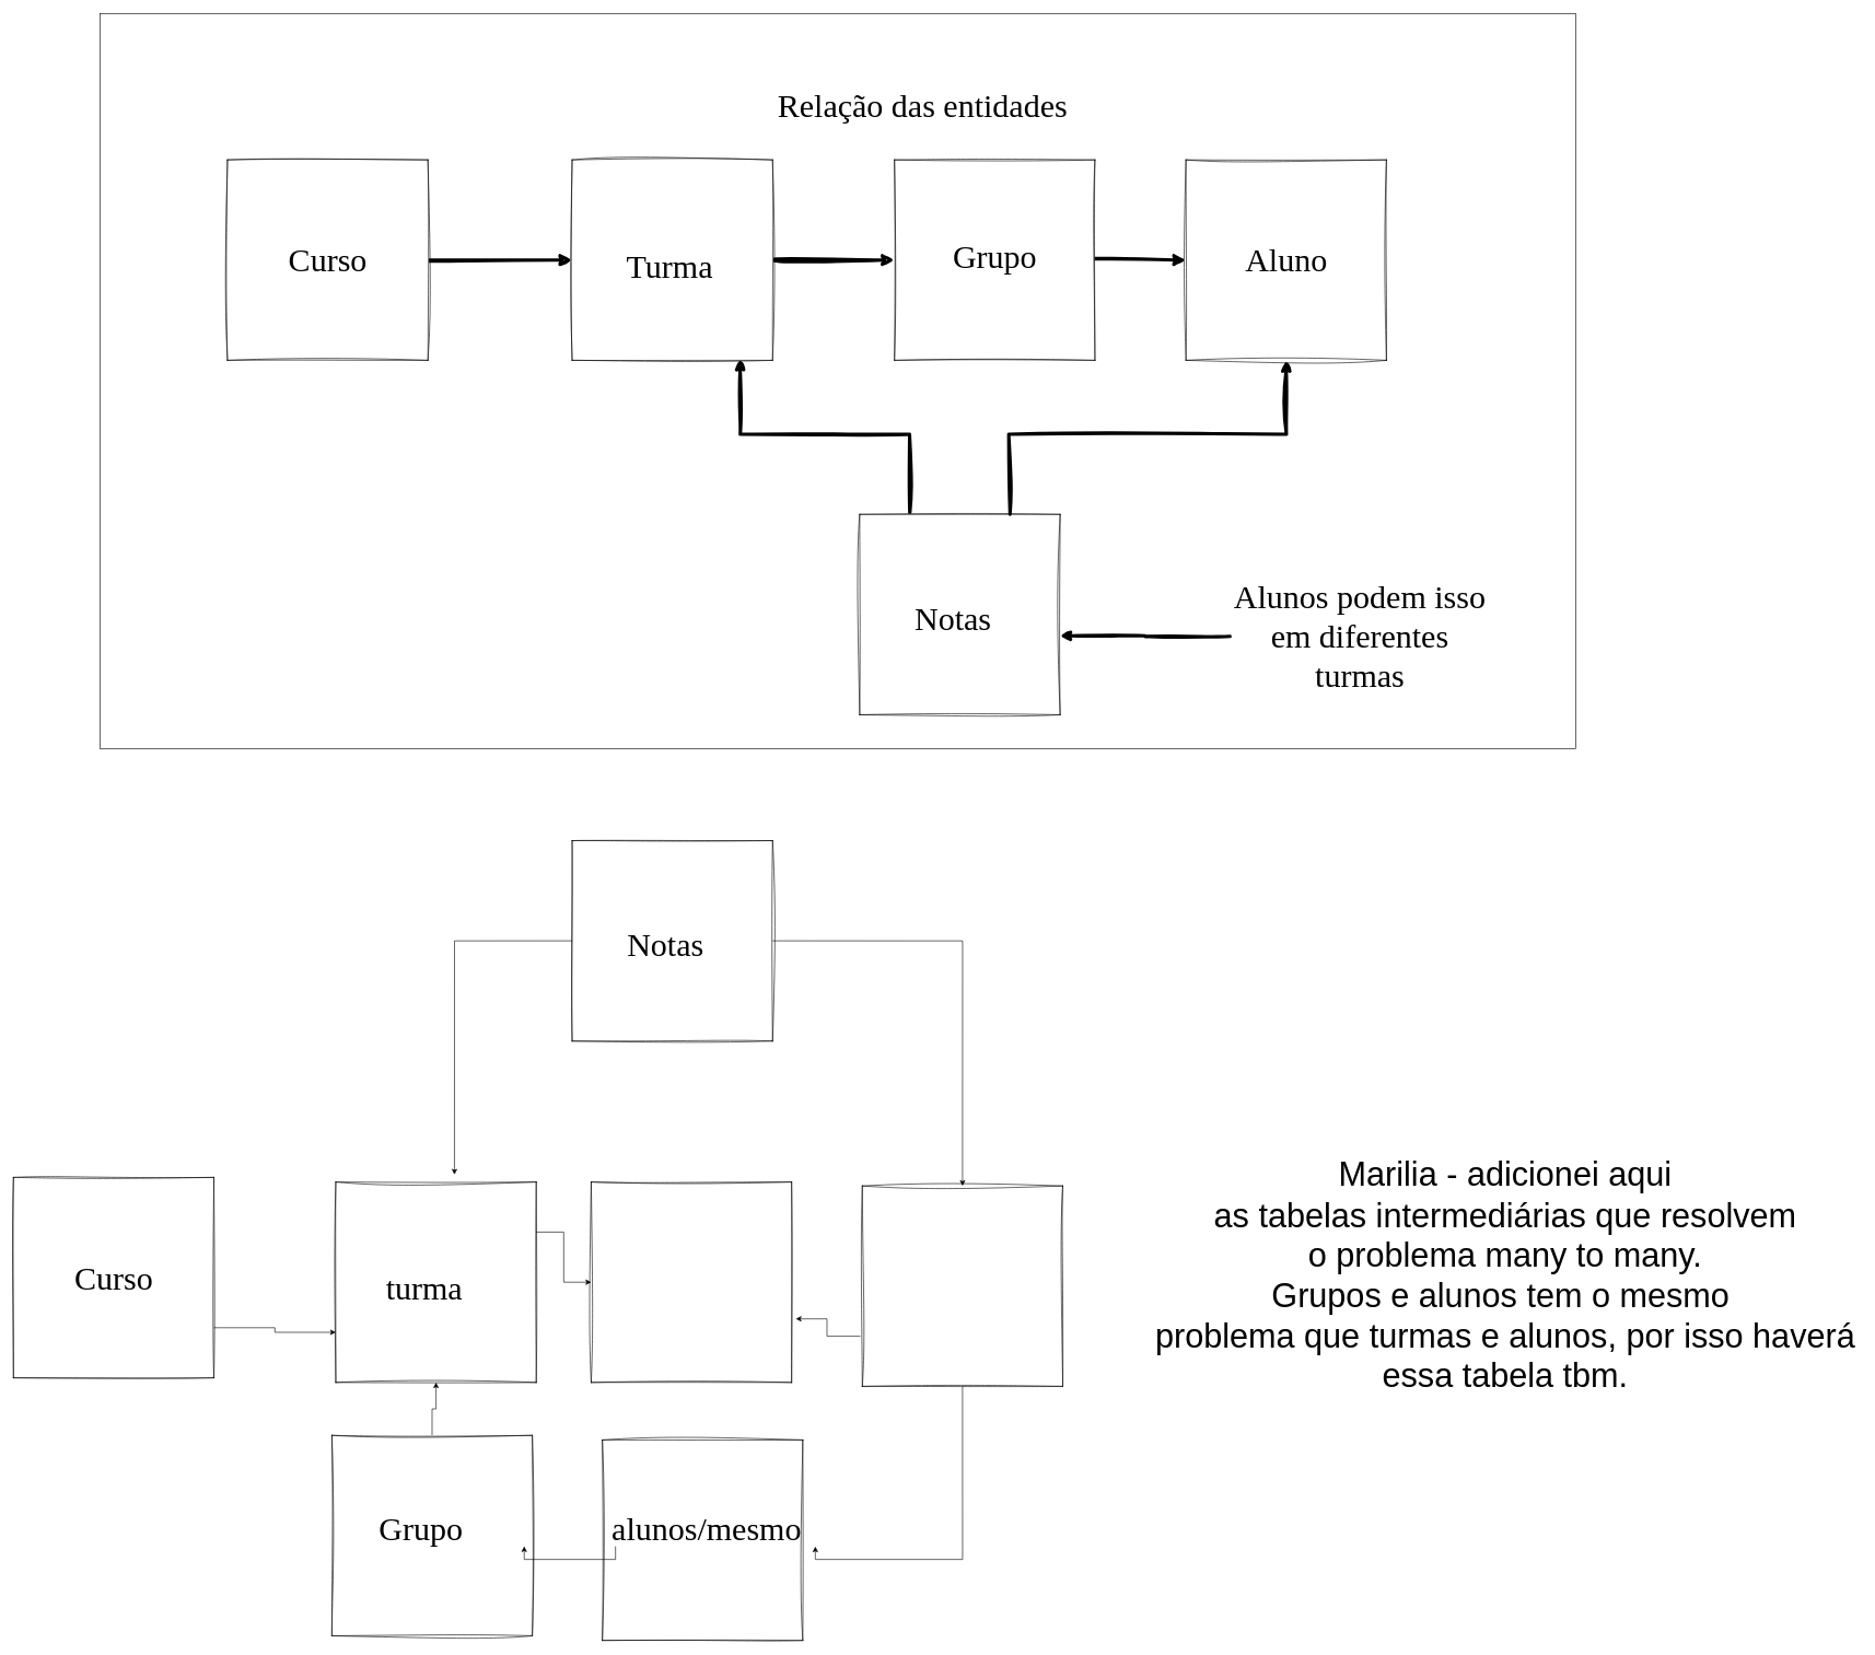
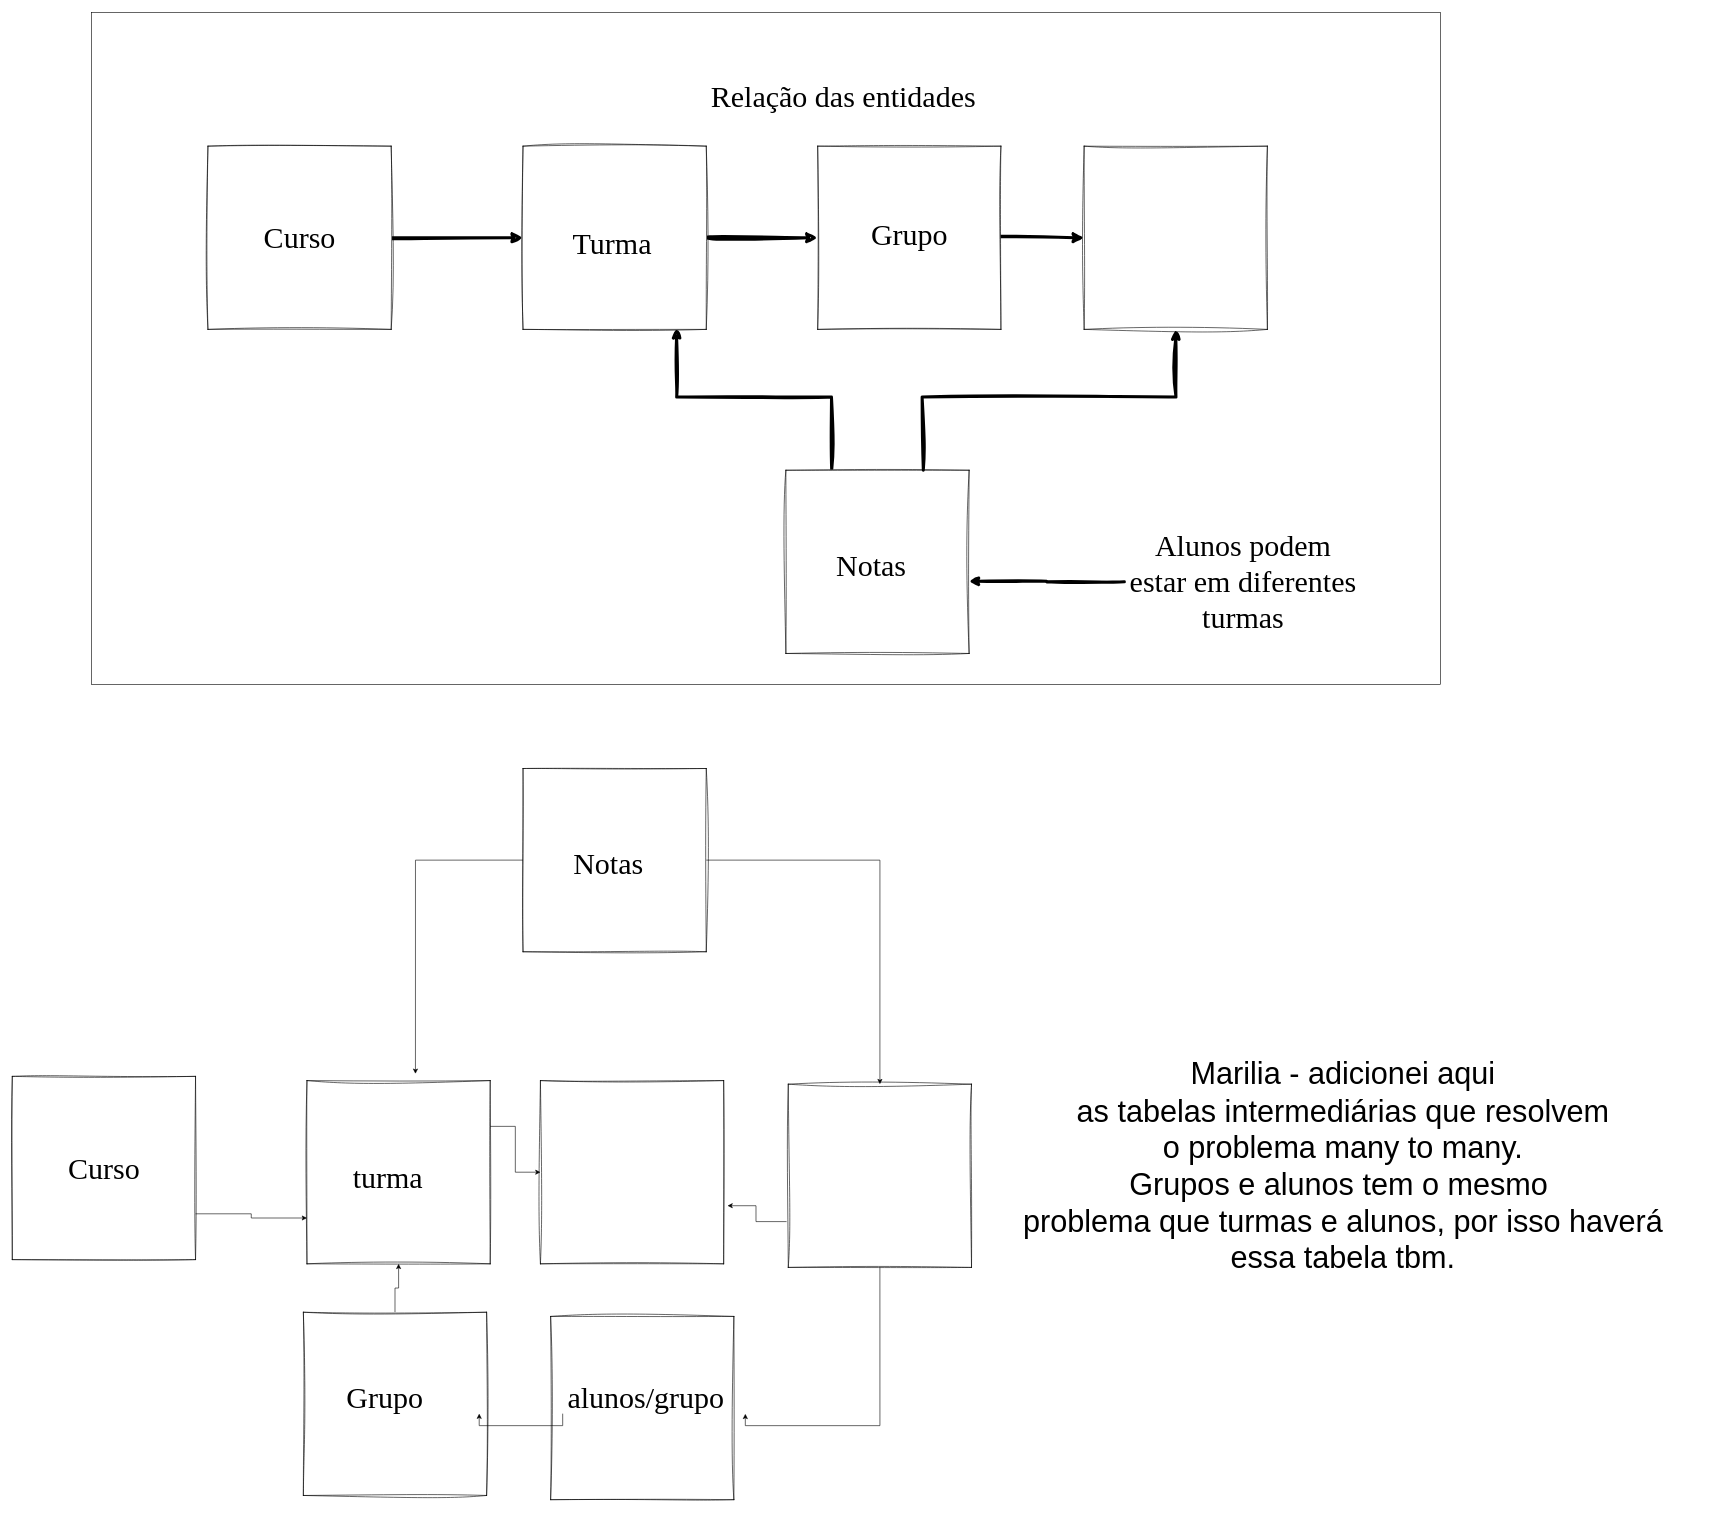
- <mxCell id="23" value="&lt;font style=&quot;font-size: 50px;&quot;&gt;Aluno&lt;/font&gt;" style="text;html=1;strokeColor=none;fillColor=default;align=center;verticalAlign=middle;whiteSpace=wrap;rounded=0;fontSize=40;sketch=1;curveFitting=1;jiggle=2;fontFamily=Comic Sans MS;" parent="21" vertex="1"><mxGeometry x="100.86" y="125.66" width="103.62" height="54" as="geometry" /></mxCell>
- <mxCell id="8" value="&lt;font style=&quot;font-size: 50px;&quot;&gt;Alunos podem isso em diferentes turmas&lt;/font&gt;" style="text;html=1;strokeColor=none;fillColor=none;align=center;verticalAlign=middle;whiteSpace=wrap;rounded=0;fontSize=40;sketch=1;curveFitting=1;jiggle=2;fontFamily=Comic Sans MS;" parent="1" vertex="1"><mxGeometry x="1873" y="860" width="396" height="218" as="geometry" /></mxCell>
+ <mxCell id="8" value="&lt;font style=&quot;font-size: 50px;&quot;&gt;Alunos podem estar em diferentes turmas&lt;/font&gt;" style="text;html=1;strokeColor=none;fillColor=none;align=center;verticalAlign=middle;whiteSpace=wrap;rounded=0;fontSize=40;sketch=1;curveFitting=1;jiggle=2;fontFamily=Comic Sans MS;" parent="1" vertex="1"><mxGeometry x="1873" y="860" width="396" height="218" as="geometry" /></mxCell>
- <mxCell id="49" value="&lt;font style=&quot;font-size: 51px;&quot;&gt;Marilia - adicionei aqui&lt;br&gt;as tabelas intermediárias que resolvem&lt;br&gt;o problema many to many.&lt;br&gt;Grupos e alunos tem o mesmo&amp;nbsp;&lt;br&gt;problema que turmas e alunos, por isso haverá&lt;br&gt;essa tabela tbm.&lt;br&gt;&lt;br&gt;&lt;/font&gt;" style="text;html=1;align=center;verticalAlign=middle;resizable=0;points=[];autosize=1;strokeColor=none;fillColor=none;" parent="1" vertex="1"><mxGeometry x="1750" y="1753" width="1084" height="440" as="geometry" /></mxCell>
+ <mxCell id="49" value="&lt;font style=&quot;font-size: 51px;&quot;&gt;Marilia - adicionei aqui&lt;br&gt;as tabelas intermediárias que resolvem&lt;br&gt;o problema many to many.&lt;br&gt;Grupos e alunos tem o mesmo&amp;nbsp;&lt;br&gt;problema que turmas e alunos, por isso haverá&lt;br&gt;essa tabela tbm.&lt;br&gt;&lt;br&gt;&lt;/font&gt;" style="text;html=1;align=center;verticalAlign=middle;resizable=0;points=[];autosize=1;strokeColor=none;fillColor=none;" parent="1" vertex="1"><mxGeometry x="1695" y="1753" width="1084" height="440" as="geometry" /></mxCell>
- <mxCell id="44" value="&lt;font style=&quot;font-size: 50px;&quot;&gt;alunos/mesmo&lt;/font&gt;" style="text;html=1;strokeColor=none;fillColor=none;align=center;verticalAlign=middle;whiteSpace=wrap;rounded=0;fontSize=40;sketch=1;curveFitting=1;jiggle=2;fontFamily=Comic Sans MS;" parent="1" vertex="1"><mxGeometry x="798" y="2301" width="556.38" height="54" as="geometry" /></mxCell>
+ <mxCell id="44" value="&lt;font style=&quot;font-size: 50px;&quot;&gt;alunos/grupo&lt;/font&gt;" style="text;html=1;strokeColor=none;fillColor=none;align=center;verticalAlign=middle;whiteSpace=wrap;rounded=0;fontSize=40;sketch=1;curveFitting=1;jiggle=2;fontFamily=Comic Sans MS;" parent="1" vertex="1"><mxGeometry x="798" y="2301" width="556.38" height="54" as="geometry" /></mxCell>
